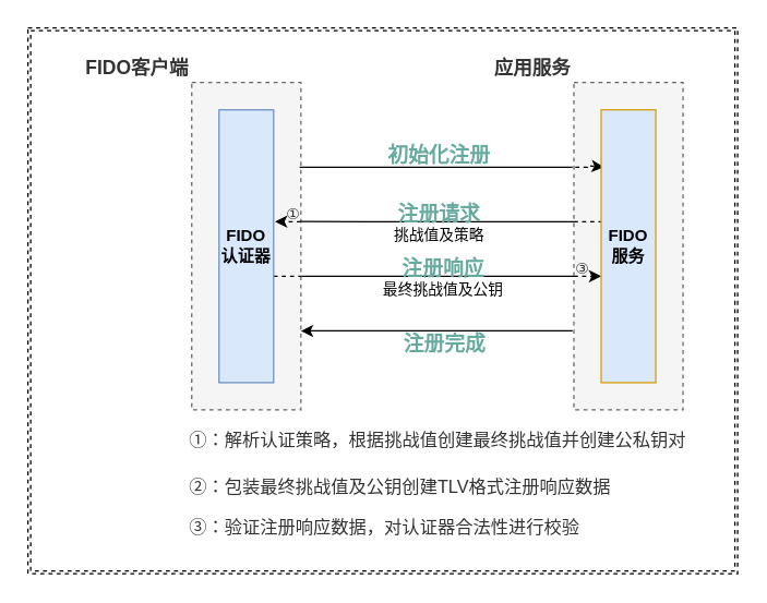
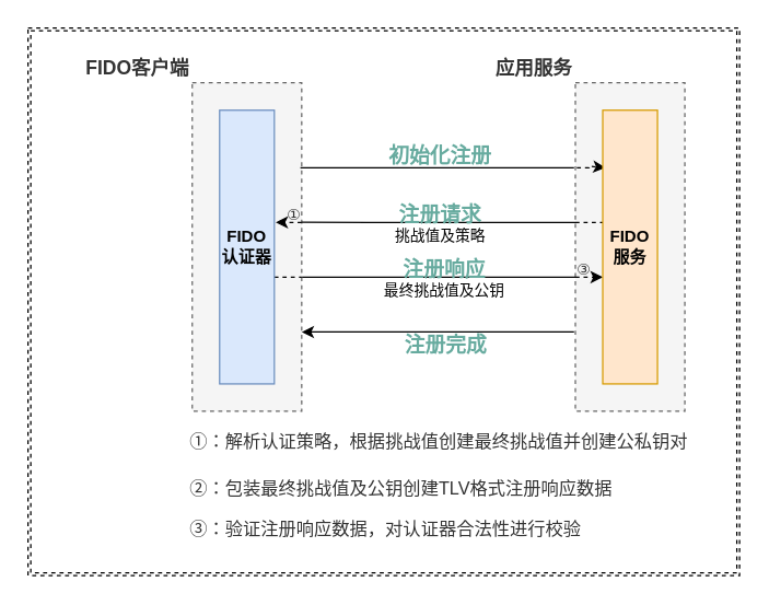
- <mxCell id="20" value="&lt;b&gt;FIDO服务&lt;/b&gt;" style="rounded=0;whiteSpace=wrap;html=1;fillColor=#dae8fc;strokeColor=#d79b00;" parent="1" vertex="1"><mxGeometry x="440" y="80" width="40" height="200" as="geometry" /></mxCell>
+ <mxCell id="20" value="&lt;b&gt;FIDO服务&lt;/b&gt;" style="rounded=0;whiteSpace=wrap;html=1;fillColor=#ffe6cc;strokeColor=#d79b00;" parent="1" vertex="1"><mxGeometry x="440" y="80" width="40" height="200" as="geometry" /></mxCell>
